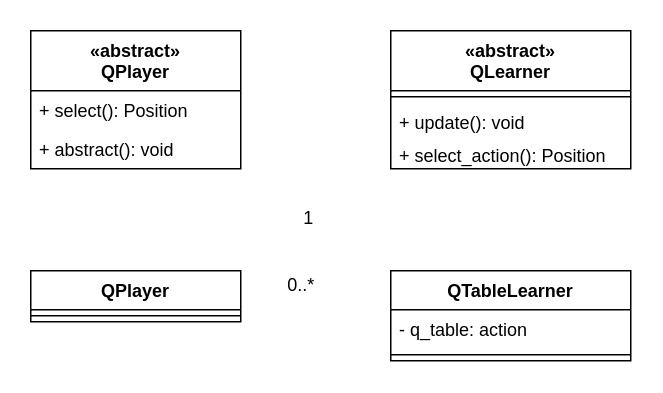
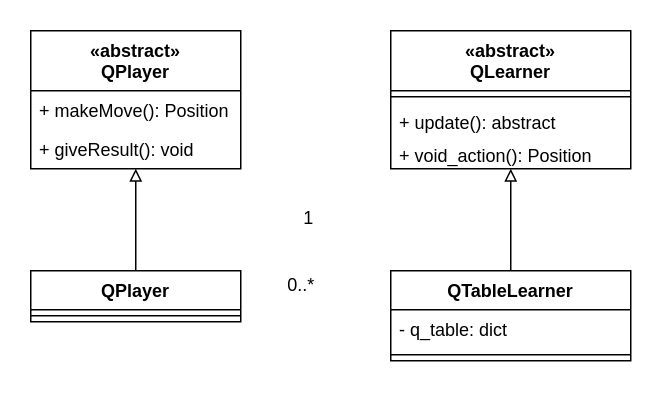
- <mxCell id="3" value="+ select(): Position" style="text;strokeColor=none;fillColor=none;align=left;verticalAlign=top;spacingLeft=4;spacingRight=4;overflow=hidden;rotatable=0;points=[[0,0.5],[1,0.5]];portConstraint=eastwest;" vertex="1" parent="2"><mxGeometry y="40" width="140" height="26" as="geometry" /></mxCell>
+ <mxCell id="3" value="+ makeMove(): Position" style="text;strokeColor=none;fillColor=none;align=left;verticalAlign=top;spacingLeft=4;spacingRight=4;overflow=hidden;rotatable=0;points=[[0,0.5],[1,0.5]];portConstraint=eastwest;" vertex="1" parent="2"><mxGeometry y="40" width="140" height="26" as="geometry" /></mxCell>
- <mxCell id="11" value="+ update(): void" style="text;strokeColor=none;fillColor=none;align=left;verticalAlign=top;spacingLeft=4;spacingRight=4;overflow=hidden;rotatable=0;points=[[0,0.5],[1,0.5]];portConstraint=eastwest;" vertex="1" parent="9"><mxGeometry y="48" width="160" height="22" as="geometry" /></mxCell>
+ <mxCell id="11" value="+ update(): abstract" style="text;strokeColor=none;fillColor=none;align=left;verticalAlign=top;spacingLeft=4;spacingRight=4;overflow=hidden;rotatable=0;points=[[0,0.5],[1,0.5]];portConstraint=eastwest;" vertex="1" parent="9"><mxGeometry y="48" width="160" height="22" as="geometry" /></mxCell>
- <mxCell id="4" value="+ abstract(): void" style="text;strokeColor=none;fillColor=none;align=left;verticalAlign=top;spacingLeft=4;spacingRight=4;overflow=hidden;rotatable=0;points=[[0,0.5],[1,0.5]];portConstraint=eastwest;" vertex="1" parent="2"><mxGeometry y="66" width="140" height="26" as="geometry" /></mxCell>
+ <mxCell id="4" value="+ giveResult(): void" style="text;strokeColor=none;fillColor=none;align=left;verticalAlign=top;spacingLeft=4;spacingRight=4;overflow=hidden;rotatable=0;points=[[0,0.5],[1,0.5]];portConstraint=eastwest;" vertex="1" parent="2"><mxGeometry y="66" width="140" height="26" as="geometry" /></mxCell>
- <mxCell id="12" value="+ select_action(): Position" style="text;strokeColor=none;fillColor=none;align=left;verticalAlign=top;spacingLeft=4;spacingRight=4;overflow=hidden;rotatable=0;points=[[0,0.5],[1,0.5]];portConstraint=eastwest;" vertex="1" parent="9"><mxGeometry y="70" width="160" height="22" as="geometry" /></mxCell>
+ <mxCell id="12" value="+ void_action(): Position" style="text;strokeColor=none;fillColor=none;align=left;verticalAlign=top;spacingLeft=4;spacingRight=4;overflow=hidden;rotatable=0;points=[[0,0.5],[1,0.5]];portConstraint=eastwest;" vertex="1" parent="9"><mxGeometry y="70" width="160" height="22" as="geometry" /></mxCell>
+ <mxCell id="13" style="edgeStyle=orthogonalEdgeStyle;rounded=0;orthogonalLoop=1;jettySize=auto;html=1;exitX=0.5;exitY=0;exitDx=0;exitDy=0;endArrow=block;endFill=0;" edge="1" parent="1" source="14" target="2"><mxGeometry relative="1" as="geometry" /></mxCell>
+ <mxCell id="5" style="edgeStyle=orthogonalEdgeStyle;rounded=0;orthogonalLoop=1;jettySize=auto;html=1;exitX=0.5;exitY=0;exitDx=0;exitDy=0;endArrow=block;endFill=0;" edge="1" parent="1" source="6" target="9"><mxGeometry relative="1" as="geometry" /></mxCell>
- <mxCell id="7" value="- q_table: action" style="text;strokeColor=none;fillColor=none;align=left;verticalAlign=top;spacingLeft=4;spacingRight=4;overflow=hidden;rotatable=0;points=[[0,0.5],[1,0.5]];portConstraint=eastwest;" vertex="1" parent="6"><mxGeometry y="26" width="160" height="26" as="geometry" /></mxCell>
+ <mxCell id="7" value="- q_table: dict" style="text;strokeColor=none;fillColor=none;align=left;verticalAlign=top;spacingLeft=4;spacingRight=4;overflow=hidden;rotatable=0;points=[[0,0.5],[1,0.5]];portConstraint=eastwest;" vertex="1" parent="6"><mxGeometry y="26" width="160" height="26" as="geometry" /></mxCell>
